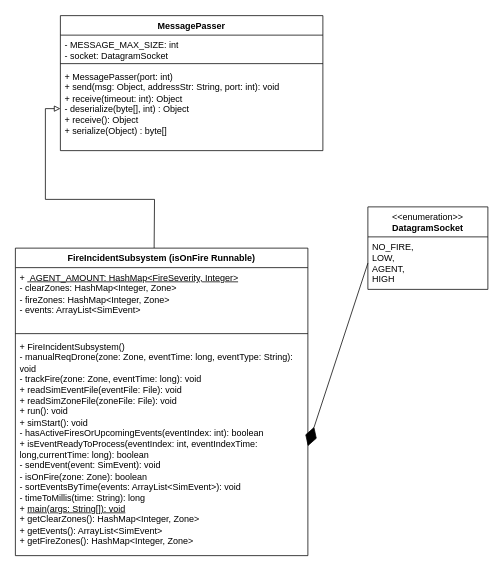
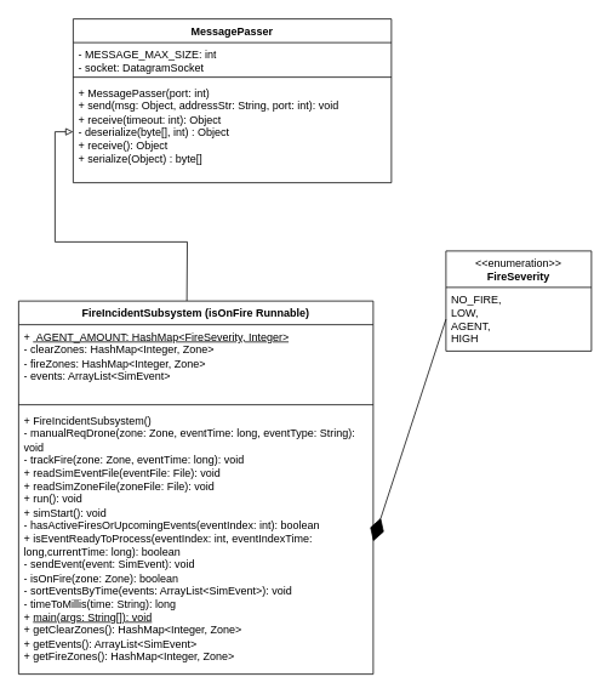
- <mxCell id="11" value="&amp;lt;&amp;lt;enumeration&amp;gt;&amp;gt;&lt;br&gt;&lt;b&gt;DatagramSocket&lt;/b&gt;" style="swimlane;fontStyle=0;align=center;verticalAlign=top;childLayout=stackLayout;horizontal=1;startSize=40;horizontalStack=0;resizeParent=1;resizeParentMax=0;resizeLast=0;collapsible=0;marginBottom=0;html=1;whiteSpace=wrap;" vertex="1" parent="1"><mxGeometry x="490" y="275" width="160" height="110" as="geometry" /></mxCell>
+ <mxCell id="11" value="&amp;lt;&amp;lt;enumeration&amp;gt;&amp;gt;&lt;br&gt;&lt;b&gt;FireSeverity&lt;/b&gt;" style="swimlane;fontStyle=0;align=center;verticalAlign=top;childLayout=stackLayout;horizontal=1;startSize=40;horizontalStack=0;resizeParent=1;resizeParentMax=0;resizeLast=0;collapsible=0;marginBottom=0;html=1;whiteSpace=wrap;" vertex="1" parent="1"><mxGeometry x="490" y="275" width="160" height="110" as="geometry" /></mxCell>
